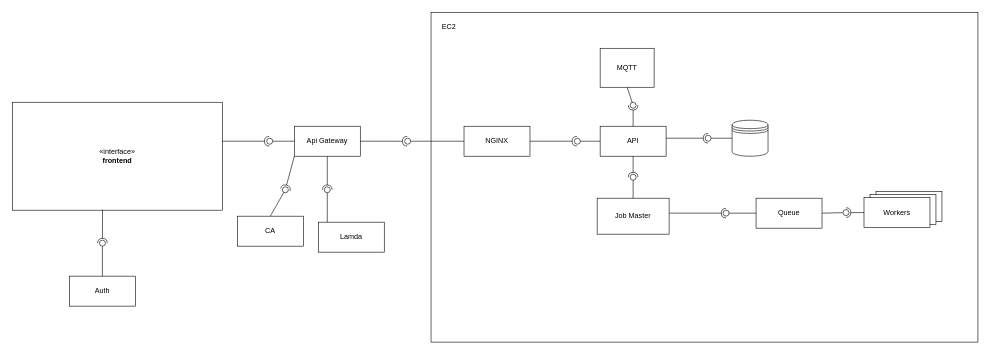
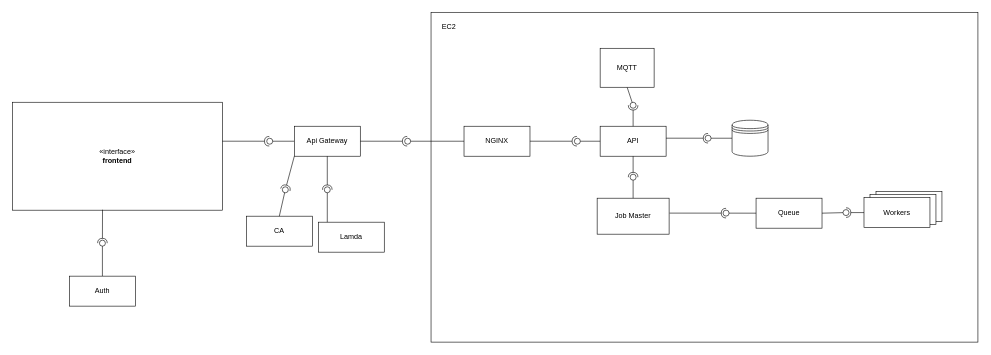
- <mxCell id="14" value="CA" style="html=1;whiteSpace=wrap;" vertex="1" parent="1"><mxGeometry x="395" y="360" width="110" height="50" as="geometry" /></mxCell>
+ <mxCell id="14" value="CA" style="html=1;whiteSpace=wrap;" vertex="1" parent="1"><mxGeometry x="410" y="360" width="110" height="50" as="geometry" /></mxCell>
